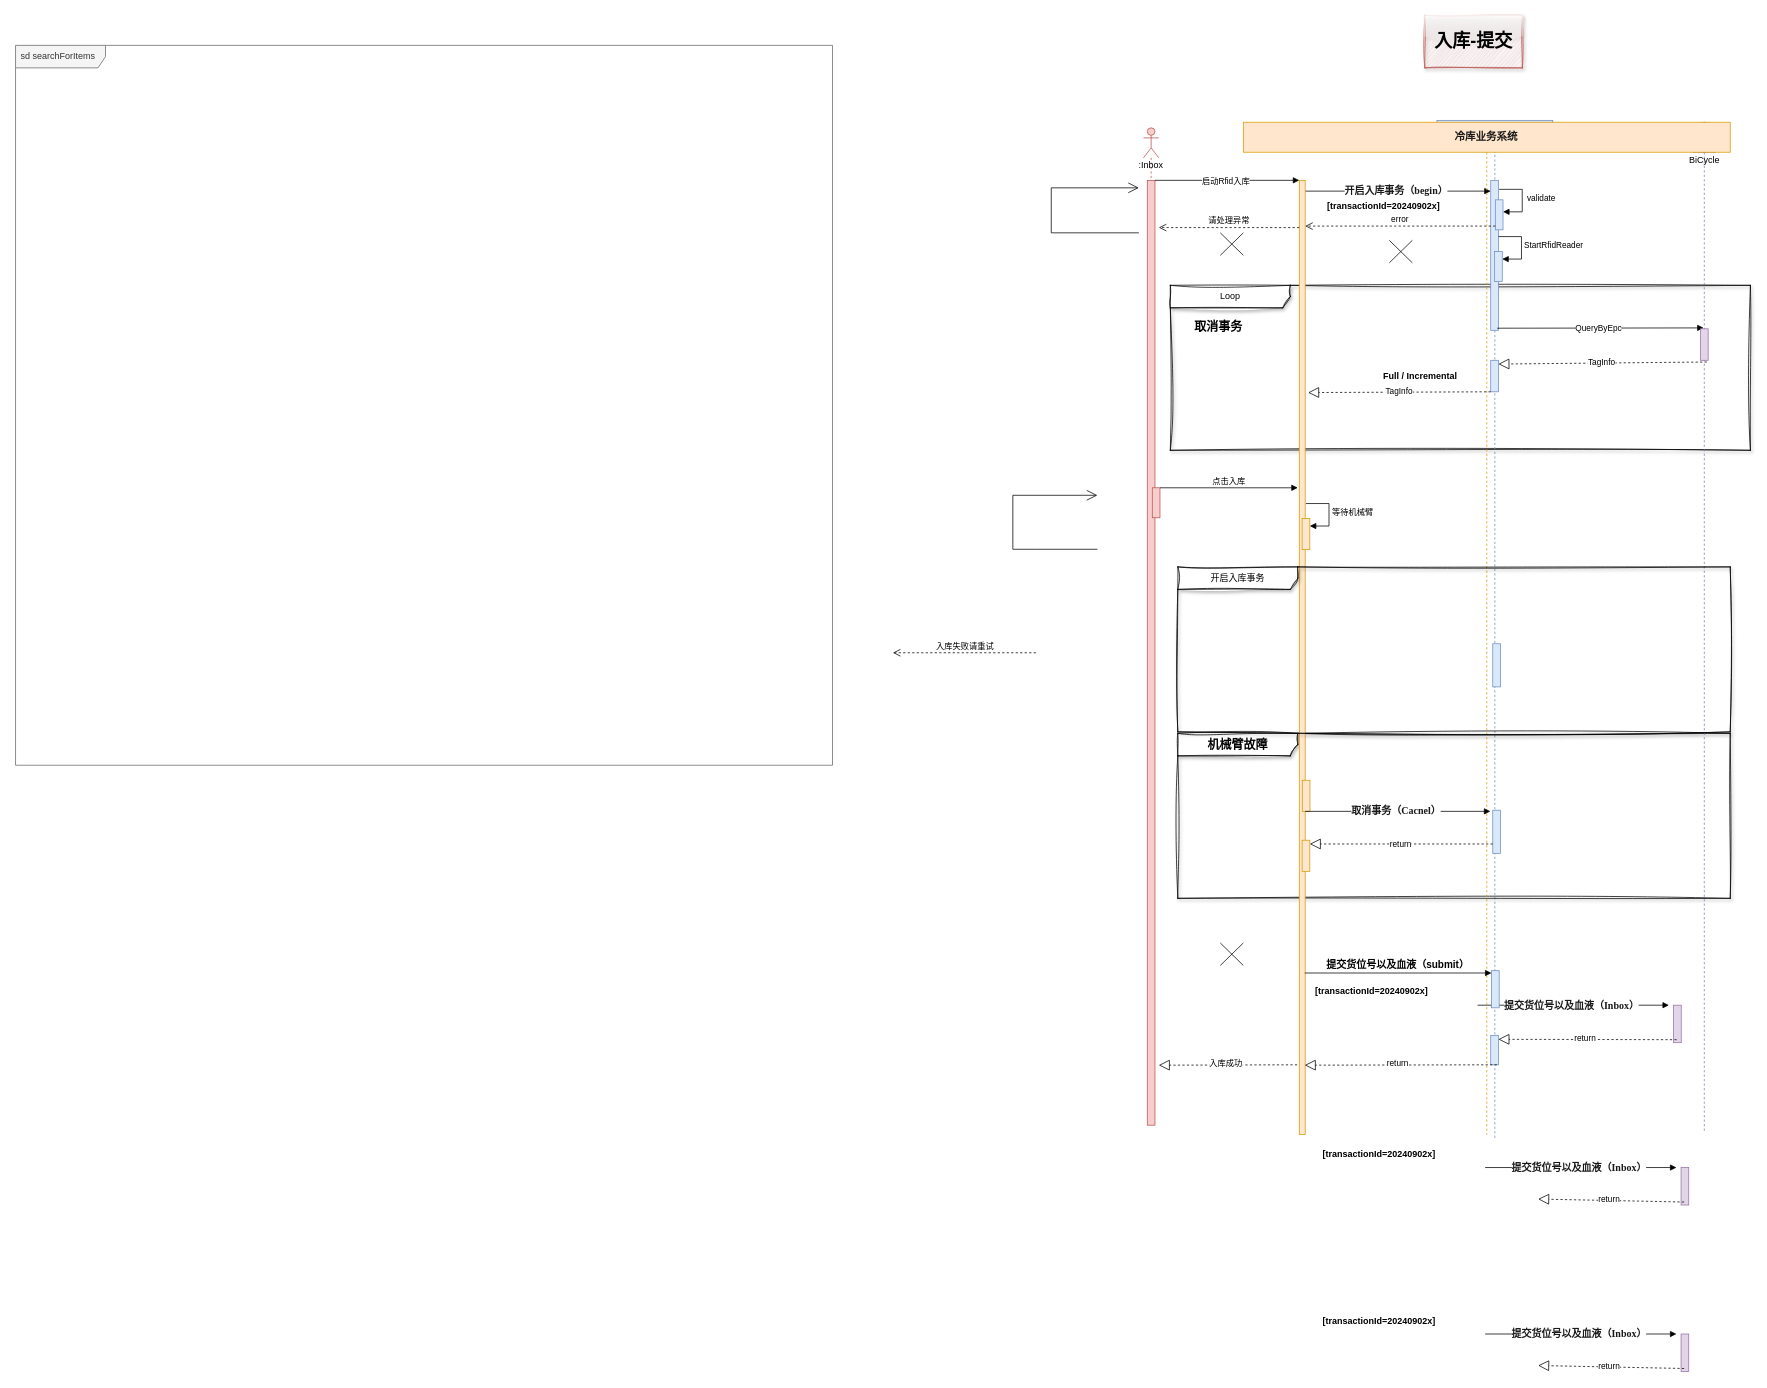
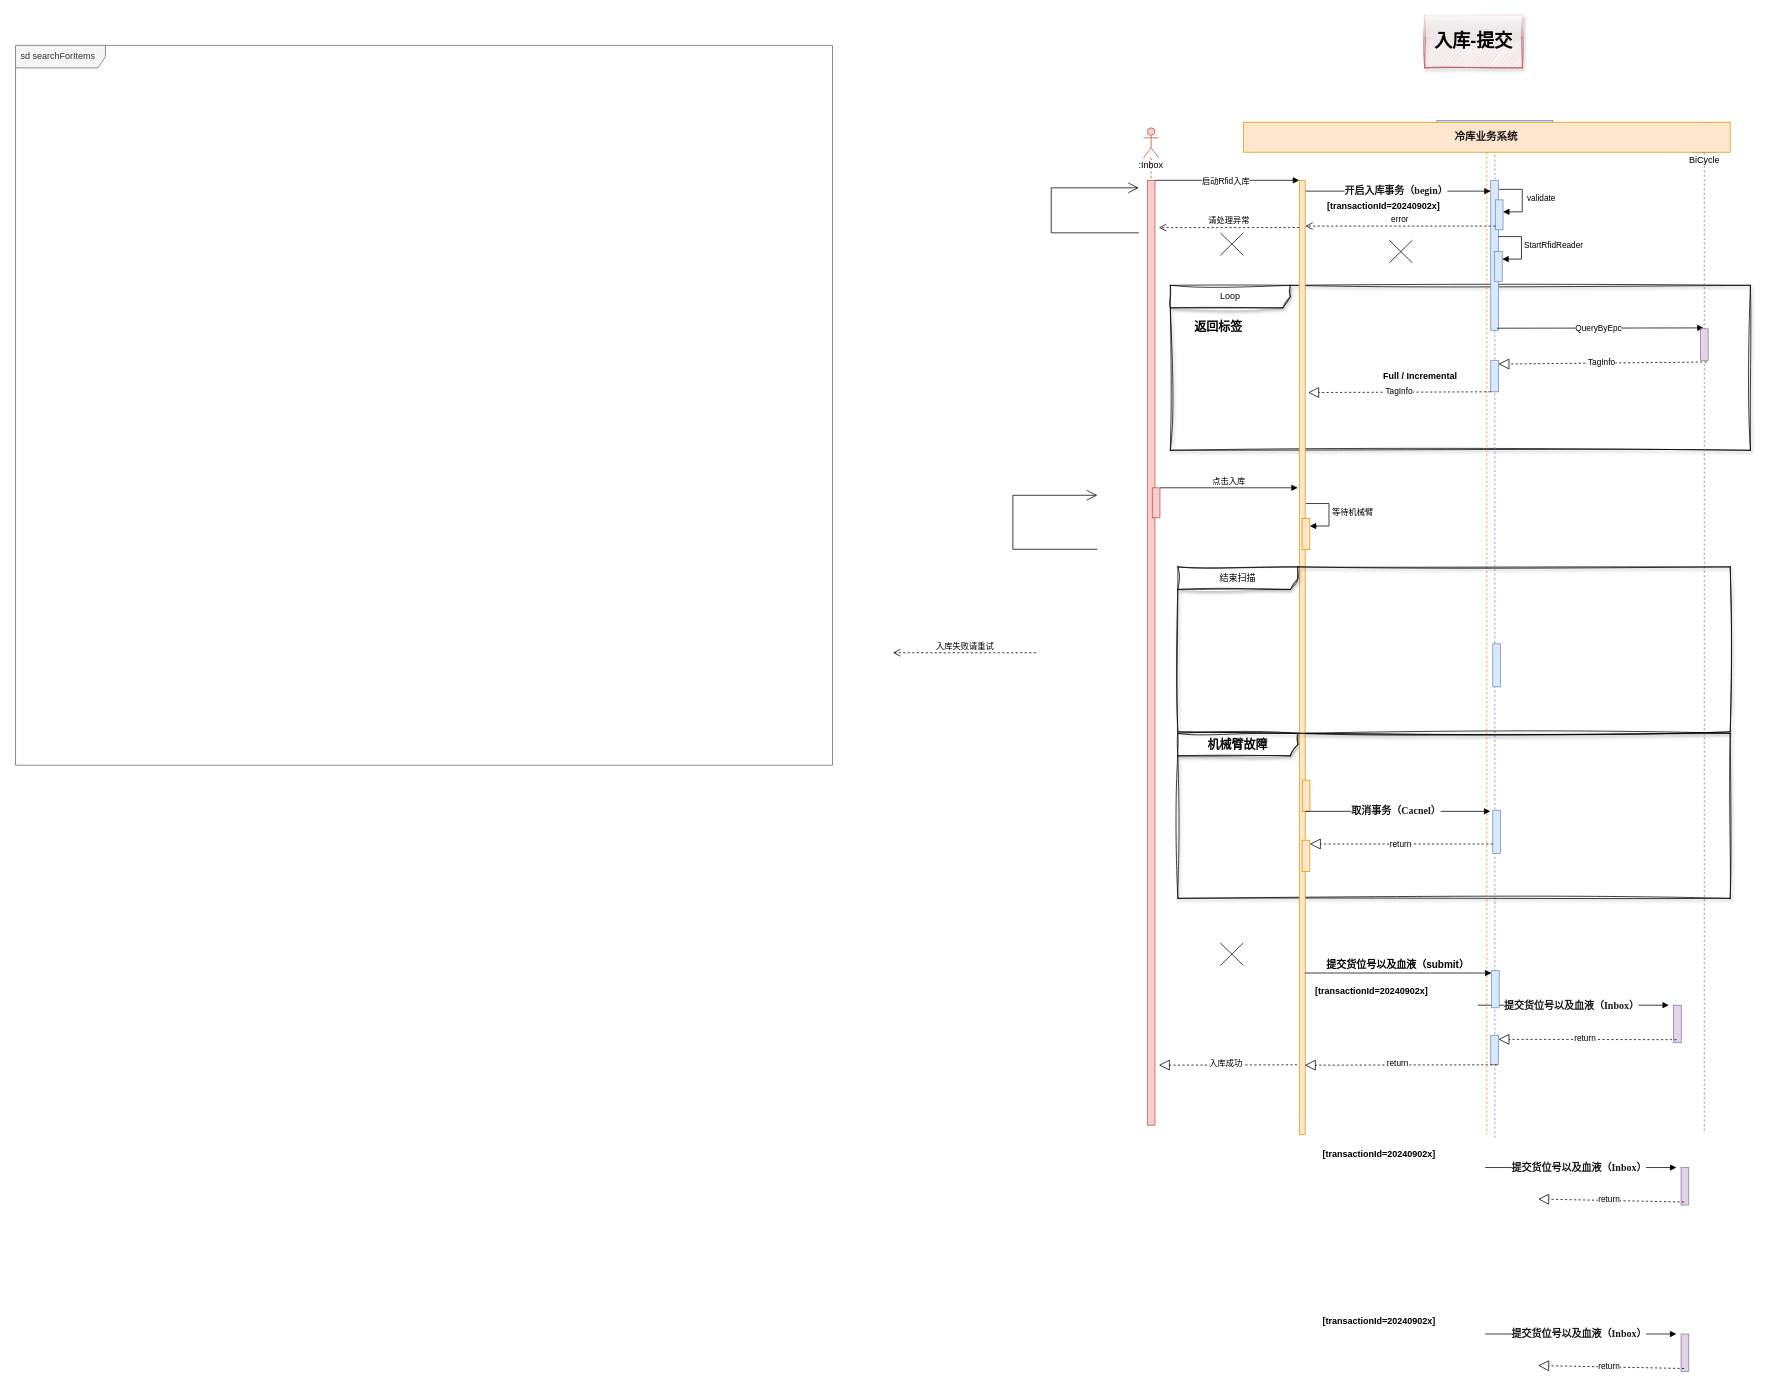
- <mxCell id="10" value="&lt;b style=&quot;font-size: 16px;&quot;&gt;取消事务&lt;/b&gt;" style="text;html=1;align=center;verticalAlign=middle;resizable=0;points=[];autosize=1;strokeColor=none;fillColor=none;" parent="3" vertex="1"><mxGeometry x="19.467" y="40" width="90" height="30" as="geometry" /></mxCell>
+ <mxCell id="10" value="&lt;b style=&quot;font-size: 16px;&quot;&gt;返回标签&lt;/b&gt;" style="text;html=1;align=center;verticalAlign=middle;resizable=0;points=[];autosize=1;strokeColor=none;fillColor=none;" parent="3" vertex="1"><mxGeometry x="19.467" y="40" width="90" height="30" as="geometry" /></mxCell>
- <mxCell id="58" value="开启入库事务" style="shape=umlFrame;whiteSpace=wrap;html=1;pointerEvents=0;recursiveResize=0;container=1;collapsible=0;width=160;shadow=1;sketch=1;curveFitting=1;jiggle=2;" vertex="1" parent="47"><mxGeometry x="-87.36" y="593" width="736.675" height="220" as="geometry" /></mxCell>
+ <mxCell id="58" value="结束扫描" style="shape=umlFrame;whiteSpace=wrap;html=1;pointerEvents=0;recursiveResize=0;container=1;collapsible=0;width=160;shadow=1;sketch=1;curveFitting=1;jiggle=2;" vertex="1" parent="47"><mxGeometry x="-87.36" y="593" width="736.675" height="220" as="geometry" /></mxCell>
